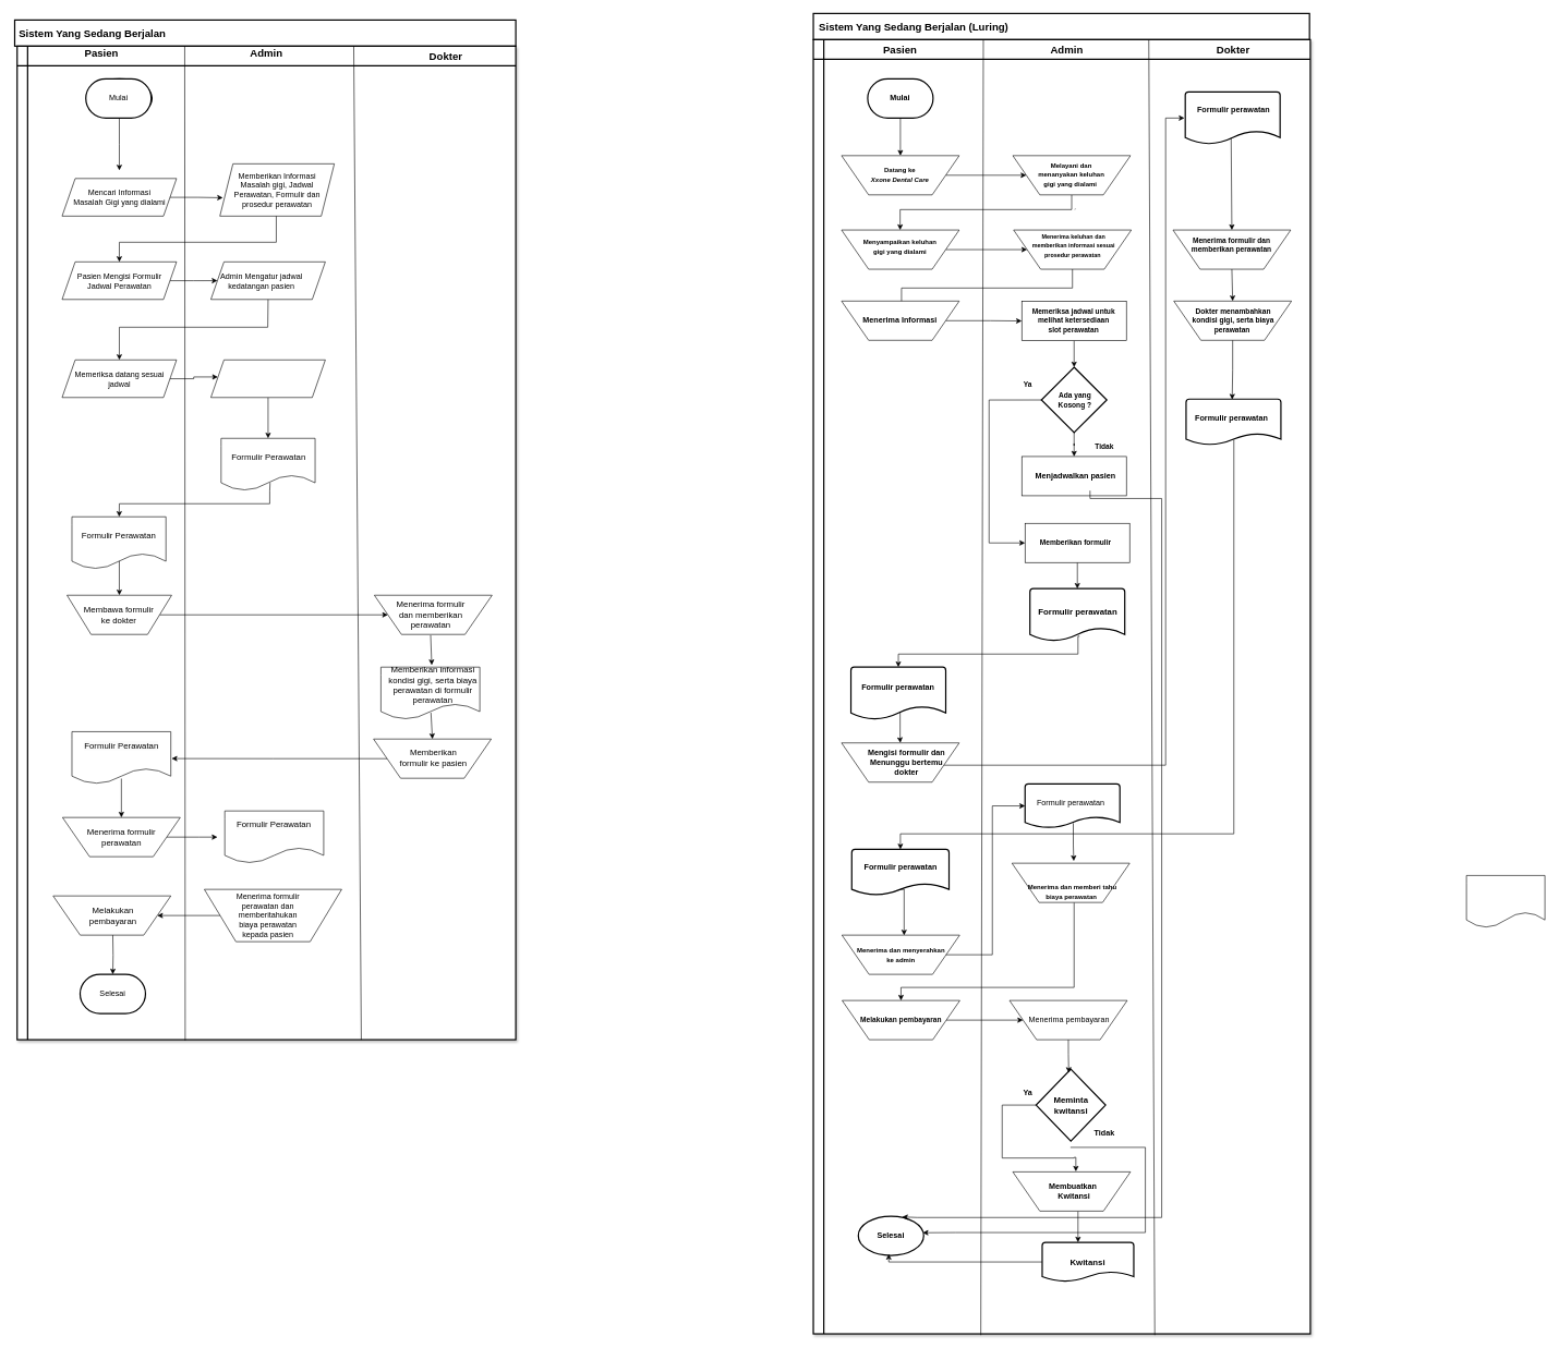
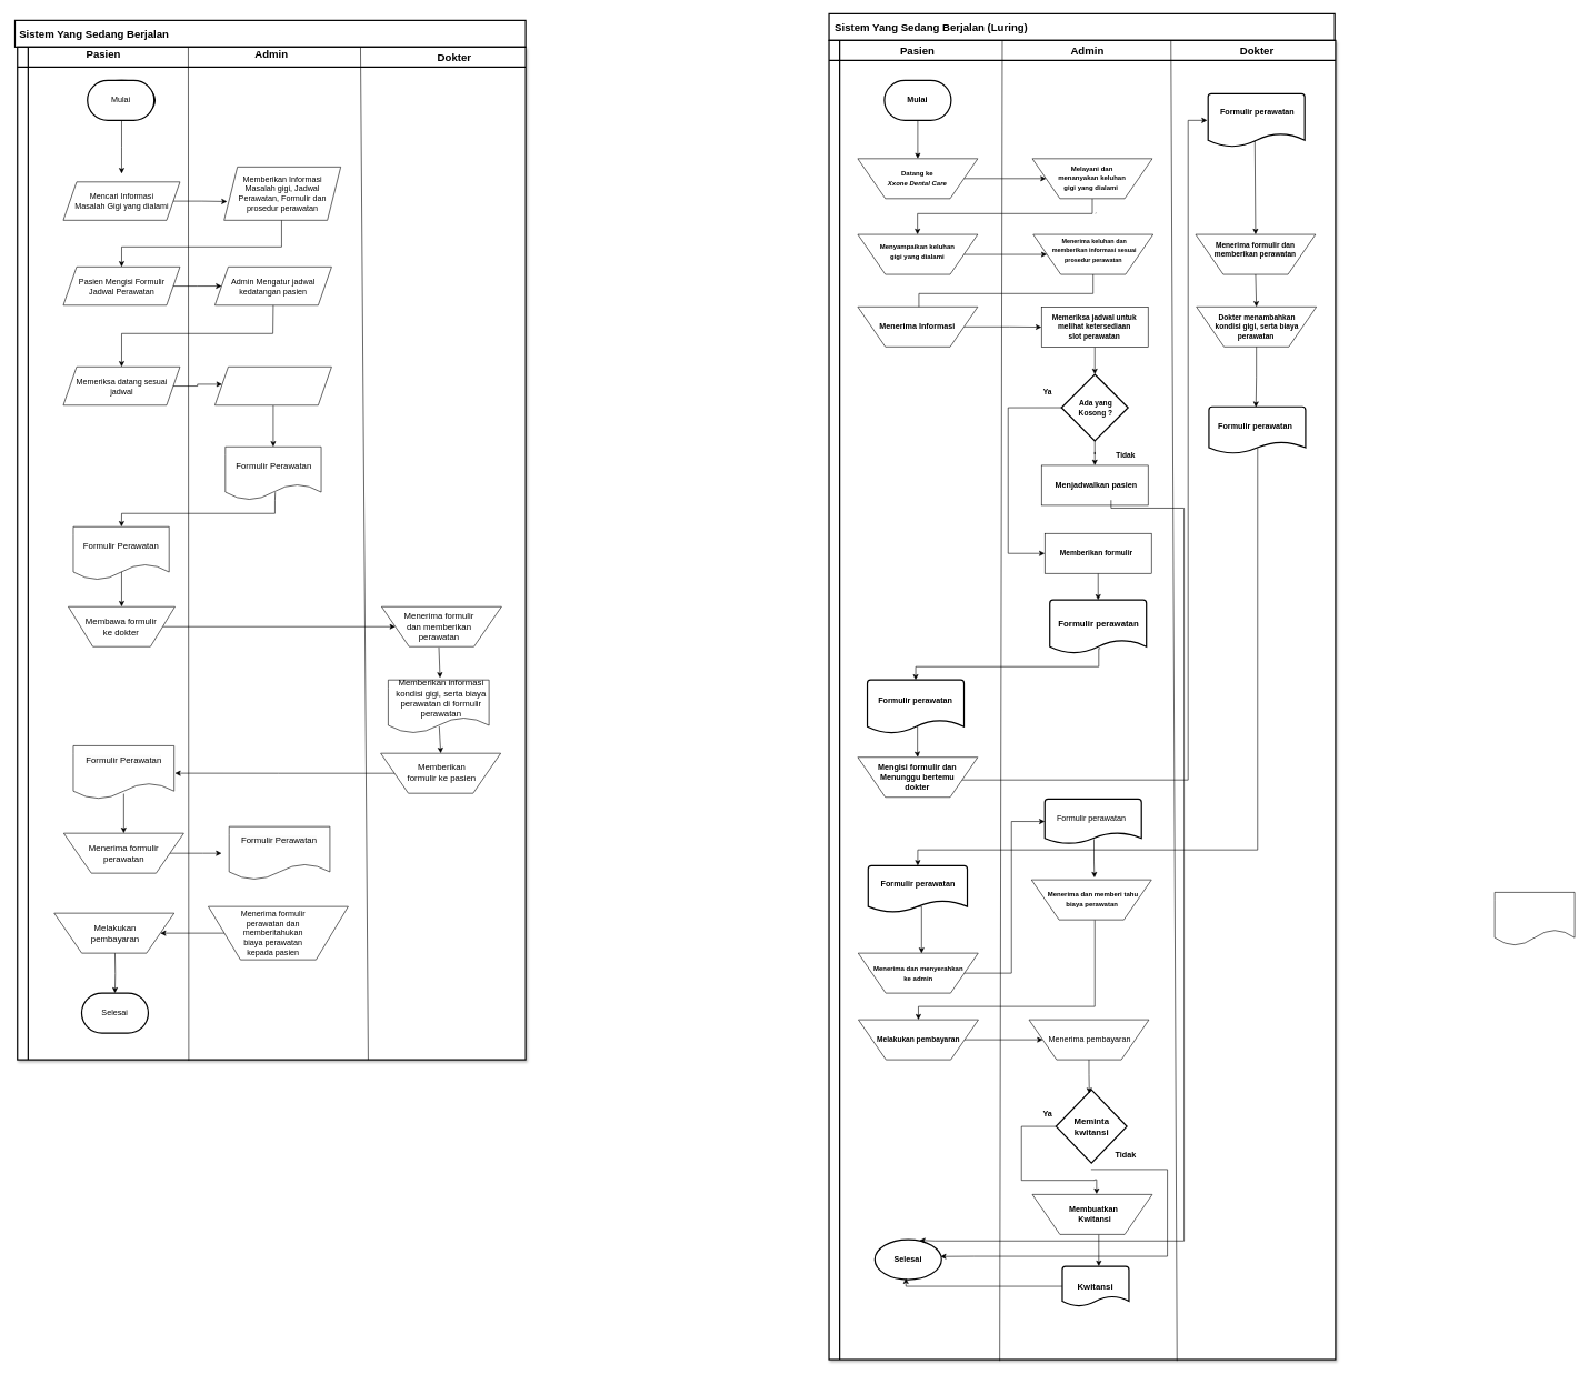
- <mxCell id="24" value="&lt;font style=&quot;font-size: 12px;&quot;&gt;Admin Mengatur jadwal kedatangan pasien&lt;/font&gt;" style="text;html=1;strokeColor=none;fillColor=none;align=center;verticalAlign=middle;whiteSpace=wrap;rounded=0;" parent="1" vertex="1"><mxGeometry x="328.25" y="411.25" width="142.5" height="35" as="geometry" /></mxCell>
+ <mxCell id="24" value="&lt;font style=&quot;font-size: 12px;&quot;&gt;Admin Mengatur jadwal kedatangan pasien&lt;/font&gt;" style="text;html=1;strokeColor=none;fillColor=none;align=center;verticalAlign=middle;whiteSpace=wrap;rounded=0;" parent="1" vertex="1"><mxGeometry x="338.25" y="411.25" width="142.5" height="35" as="geometry" /></mxCell>
- <mxCell id="116" value="&lt;font style=&quot;font-size: 12px;&quot;&gt;Mengisi formulir dan Menunggu bertemu dokter&lt;/font&gt;" style="text;html=1;strokeColor=none;fillColor=none;align=center;verticalAlign=middle;whiteSpace=wrap;rounded=0;fontStyle=1" vertex="1" parent="1"><mxGeometry x="1325.75" y="1140" width="120" height="51.87" as="geometry" /></mxCell>
+ <mxCell id="116" value="&lt;font style=&quot;font-size: 12px;&quot;&gt;Mengisi formulir dan Menunggu bertemu dokter&lt;/font&gt;" style="text;html=1;strokeColor=none;fillColor=none;align=center;verticalAlign=middle;whiteSpace=wrap;rounded=0;fontStyle=1" vertex="1" parent="1"><mxGeometry x="1315.75" y="1140" width="120" height="51.87" as="geometry" /></mxCell>
- <mxCell id="138" value="&lt;font style=&quot;font-size: 10px;&quot;&gt;&lt;b&gt;Menerima dan memberi tahu biaya perawatan&amp;nbsp;&lt;/b&gt;&lt;/font&gt;" style="text;html=1;strokeColor=none;fillColor=none;align=center;verticalAlign=middle;whiteSpace=wrap;rounded=0;" vertex="1" parent="1"><mxGeometry x="1564.19" y="1350.62" width="150.62" height="24.38" as="geometry" /></mxCell>
+ <mxCell id="138" value="&lt;font style=&quot;font-size: 10px;&quot;&gt;&lt;b&gt;Menerima dan memberi tahu biaya perawatan&amp;nbsp;&lt;/b&gt;&lt;/font&gt;" style="text;html=1;strokeColor=none;fillColor=none;align=center;verticalAlign=middle;whiteSpace=wrap;rounded=0;" vertex="1" parent="1"><mxGeometry x="1564.19" y="1335.62" width="150.62" height="24.38" as="geometry" /></mxCell>
- <mxCell id="154" value="&lt;font style=&quot;font-size: 13px;&quot;&gt;&lt;b&gt;Kwitansi&lt;/b&gt;&lt;/font&gt;" style="strokeWidth=2;html=1;shape=mxgraph.flowchart.document2;whiteSpace=wrap;size=0.25;" vertex="1" parent="1"><mxGeometry x="1593.25" y="1900" width="140" height="60" as="geometry" /></mxCell>
+ <mxCell id="154" value="&lt;font style=&quot;font-size: 13px;&quot;&gt;&lt;b&gt;Kwitansi&lt;/b&gt;&lt;/font&gt;" style="strokeWidth=2;html=1;shape=mxgraph.flowchart.document2;whiteSpace=wrap;size=0.25;" vertex="1" parent="1"><mxGeometry x="1593.25" y="1900" width="100" height="60" as="geometry" /></mxCell>
